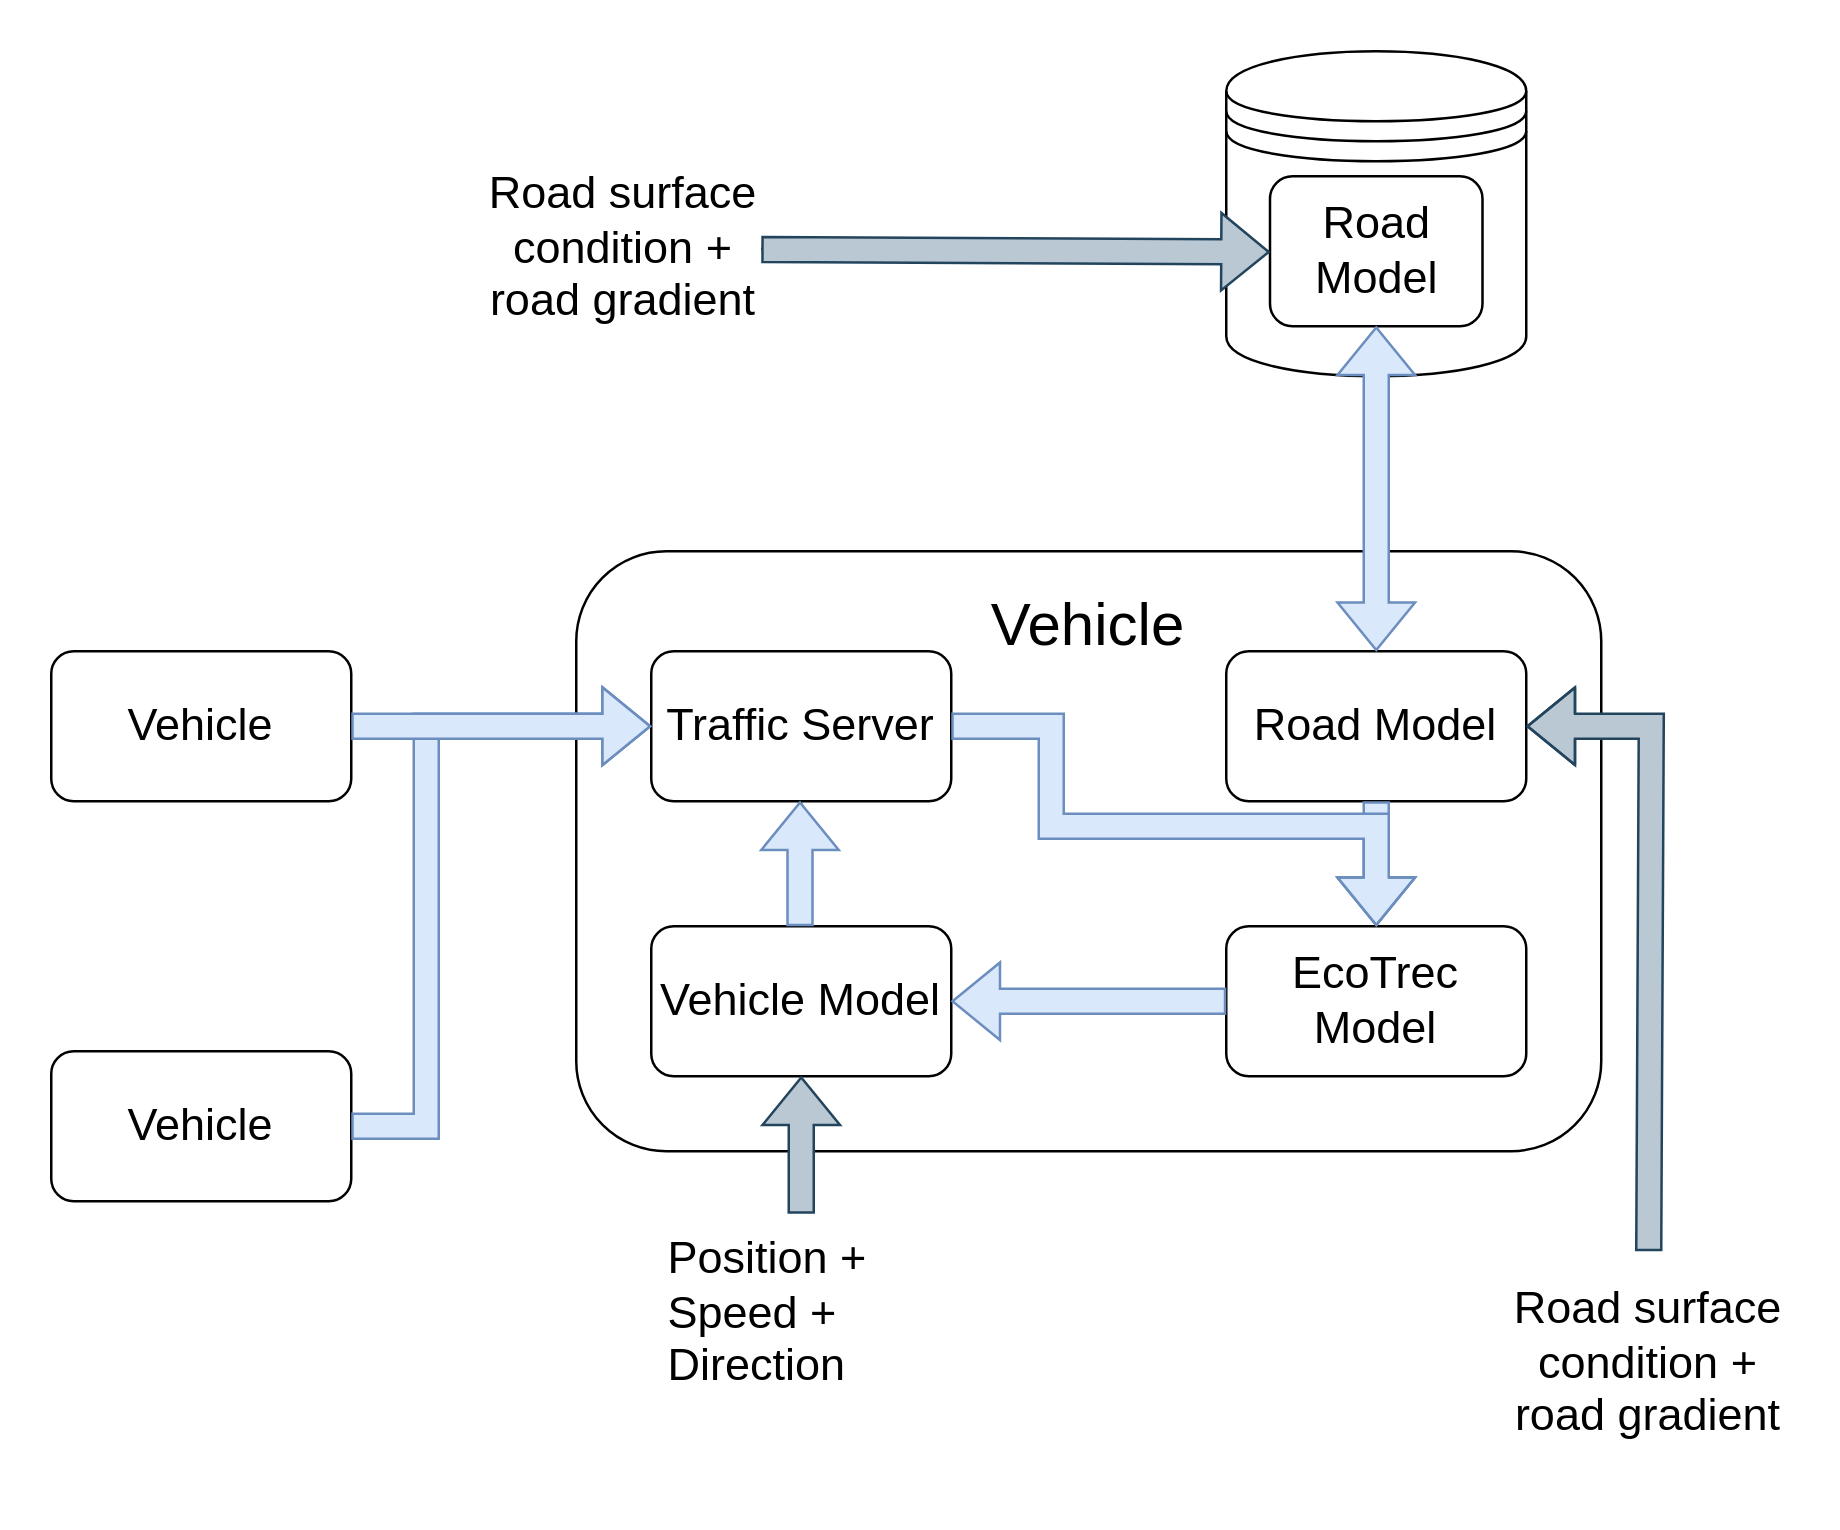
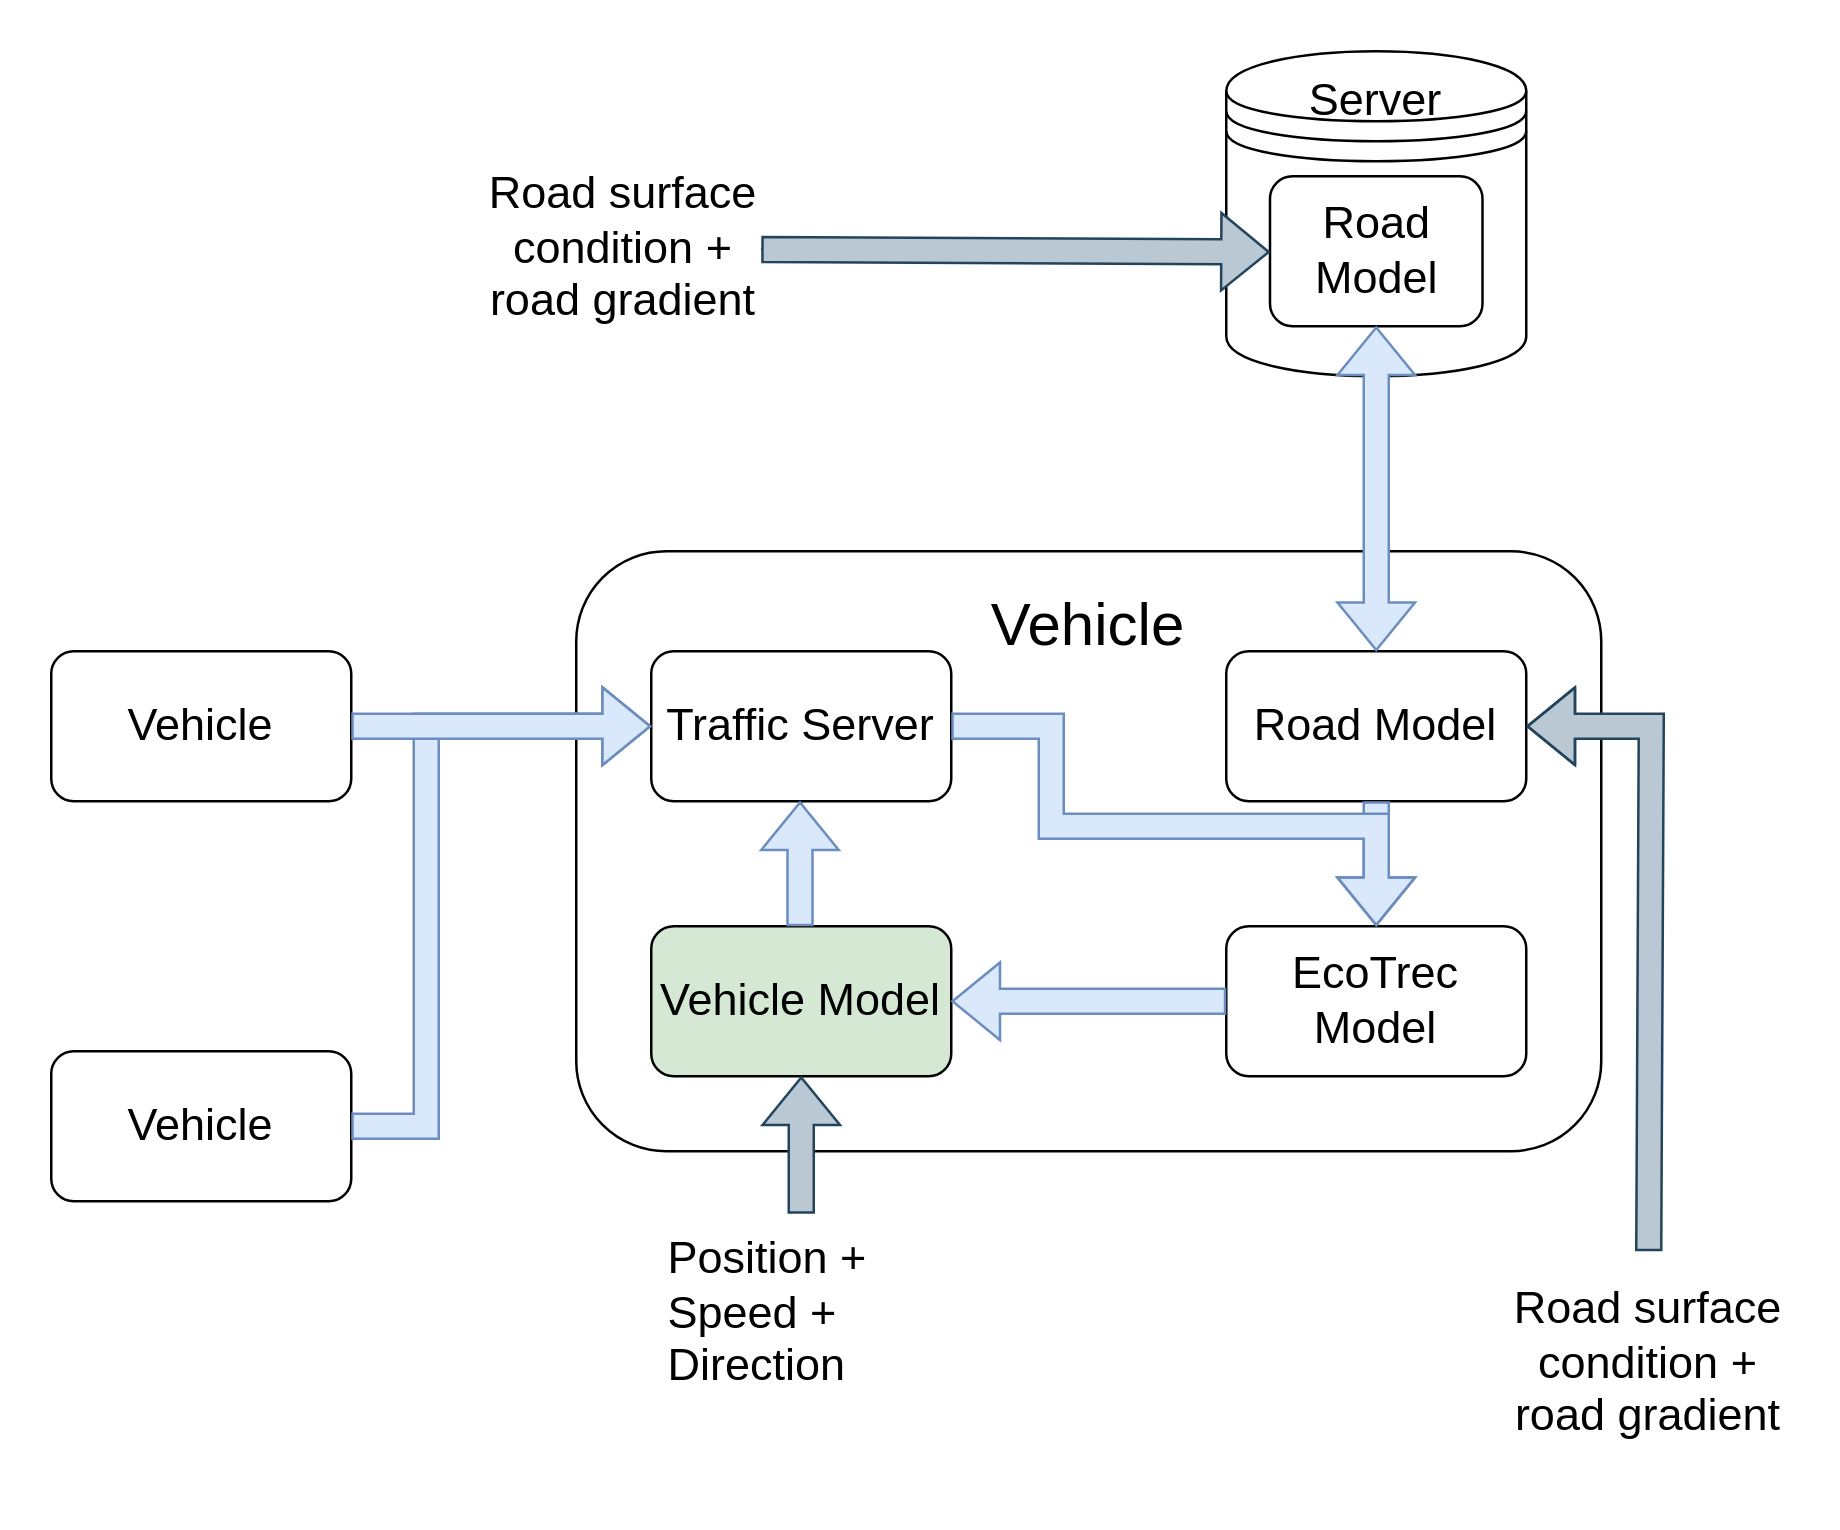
+ <mxCell id="19" value="&lt;font style=&quot;font-size: 18px&quot;&gt;Server&lt;/font&gt;" style="text;html=1;strokeColor=none;fillColor=none;align=center;verticalAlign=middle;whiteSpace=wrap;rounded=0;" vertex="1" parent="1"><mxGeometry x="530" y="30" width="40" height="20" as="geometry" /></mxCell>
- <mxCell id="7" value="" style="endArrow=classic;html=1;entryX=0.5;entryY=1;entryDx=0;entryDy=0;dashed=1;" edge="1" parent="1" source="3" target="6"><mxGeometry width="50" height="50" relative="1" as="geometry"><mxPoint x="160" y="570" as="sourcePoint" /><mxPoint x="210" y="520" as="targetPoint" /></mxGeometry></mxCell>
+ <mxCell id="7" value="" style="endArrow=classic;html=1;entryX=0.5;entryY=1;entryDx=0;entryDy=0;" edge="1" parent="1" source="3" target="6"><mxGeometry width="50" height="50" relative="1" as="geometry"><mxPoint x="160" y="570" as="sourcePoint" /><mxPoint x="210" y="520" as="targetPoint" /></mxGeometry></mxCell>
- <mxCell id="3" value="&lt;font style=&quot;font-size: 18px&quot;&gt;Vehicle Model&lt;/font&gt;" style="rounded=1;whiteSpace=wrap;html=1;" vertex="1" parent="1"><mxGeometry x="260" y="370" width="120" height="60" as="geometry" /></mxCell>
+ <mxCell id="3" value="&lt;font style=&quot;font-size: 18px&quot;&gt;Vehicle Model&lt;/font&gt;" style="rounded=1;whiteSpace=wrap;html=1;fillColor=#d5e8d4;" vertex="1" parent="1"><mxGeometry x="260" y="370" width="120" height="60" as="geometry" /></mxCell>
